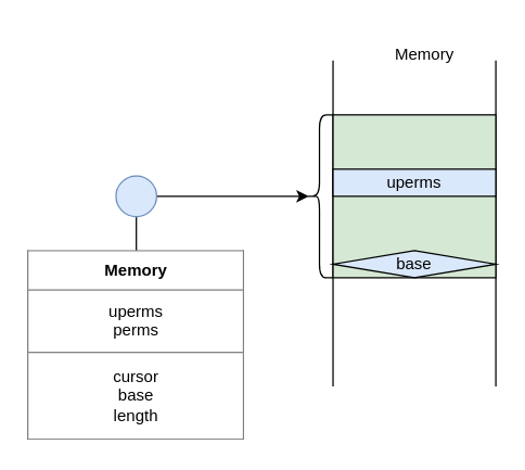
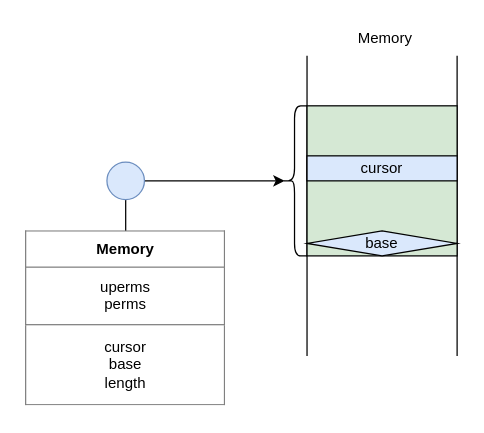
- <mxCell id="4" value="Memory" style="text;html=1;resizable=0;points=[];autosize=1;align=left;verticalAlign=top;spacingTop=-4;" parent="1" vertex="1"><mxGeometry x="289" y="30" width="60" height="20" as="geometry" /></mxCell>
+ <mxCell id="4" value="Memory" style="text;html=1;resizable=0;points=[];autosize=1;align=left;verticalAlign=top;spacingTop=-4;" parent="1" vertex="1"><mxGeometry x="284" y="20" width="60" height="20" as="geometry" /></mxCell>
- <mxCell id="11" value="uperms" style="rounded=0;whiteSpace=wrap;html=1;strokeColor=#000000;fillColor=#dae8fc;" vertex="1" parent="1"><mxGeometry x="245" y="124" width="120" height="20" as="geometry" /></mxCell>
+ <mxCell id="11" value="cursor" style="rounded=0;whiteSpace=wrap;html=1;strokeColor=#000000;fillColor=#dae8fc;" vertex="1" parent="1"><mxGeometry x="245" y="124" width="120" height="20" as="geometry" /></mxCell>
